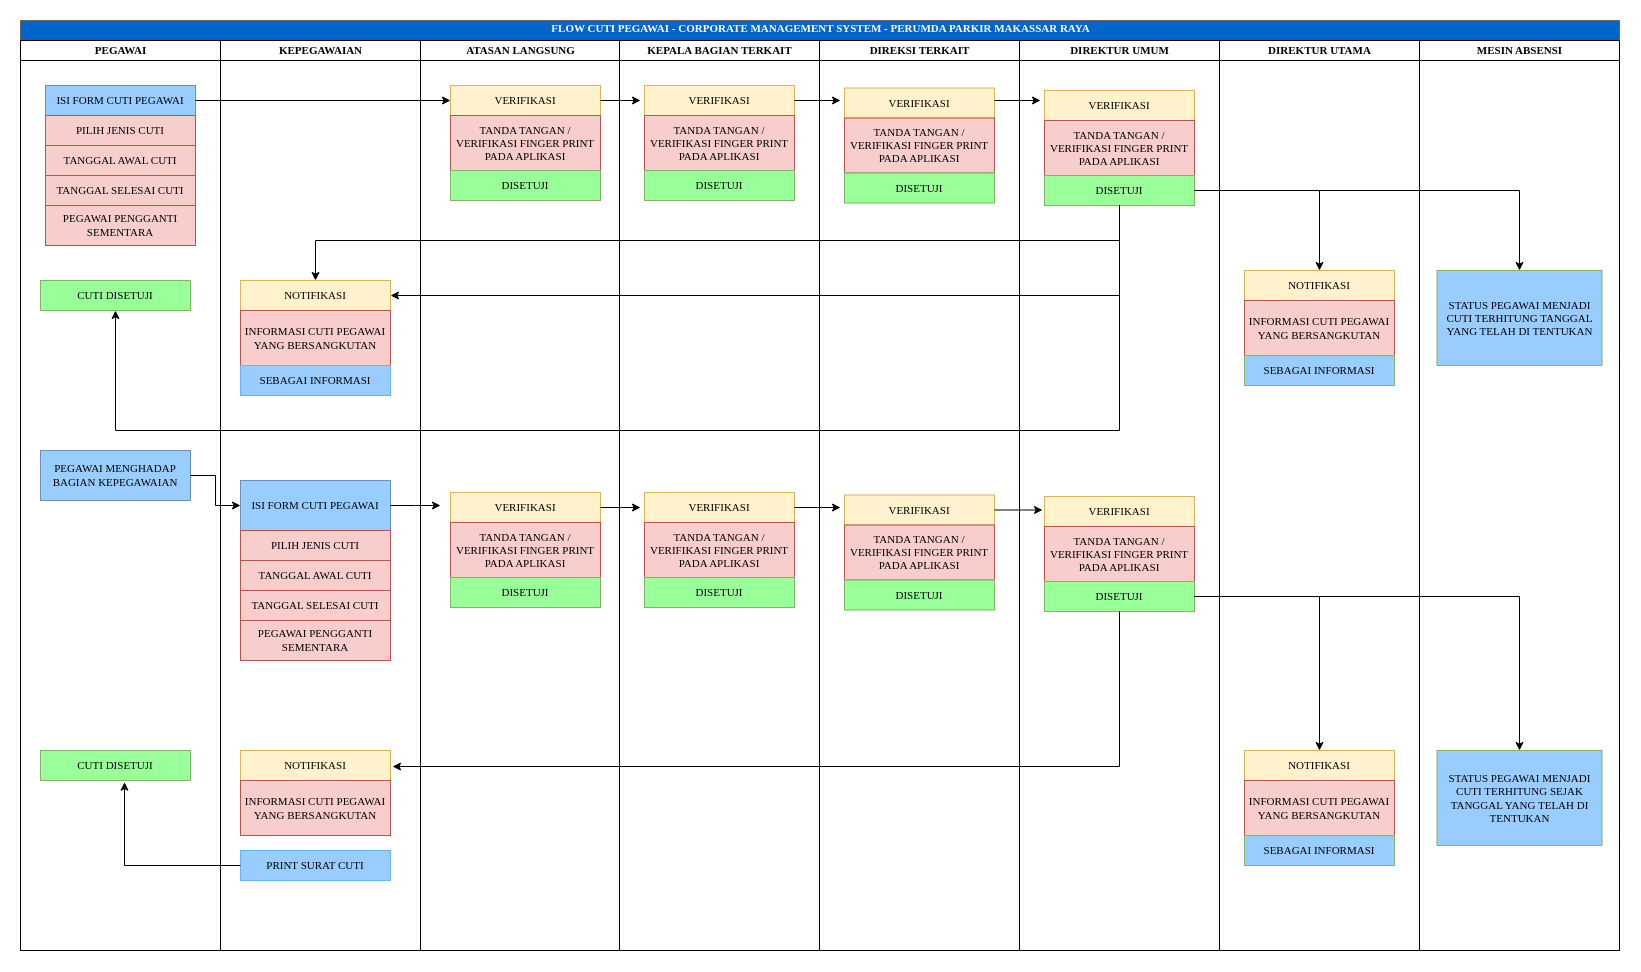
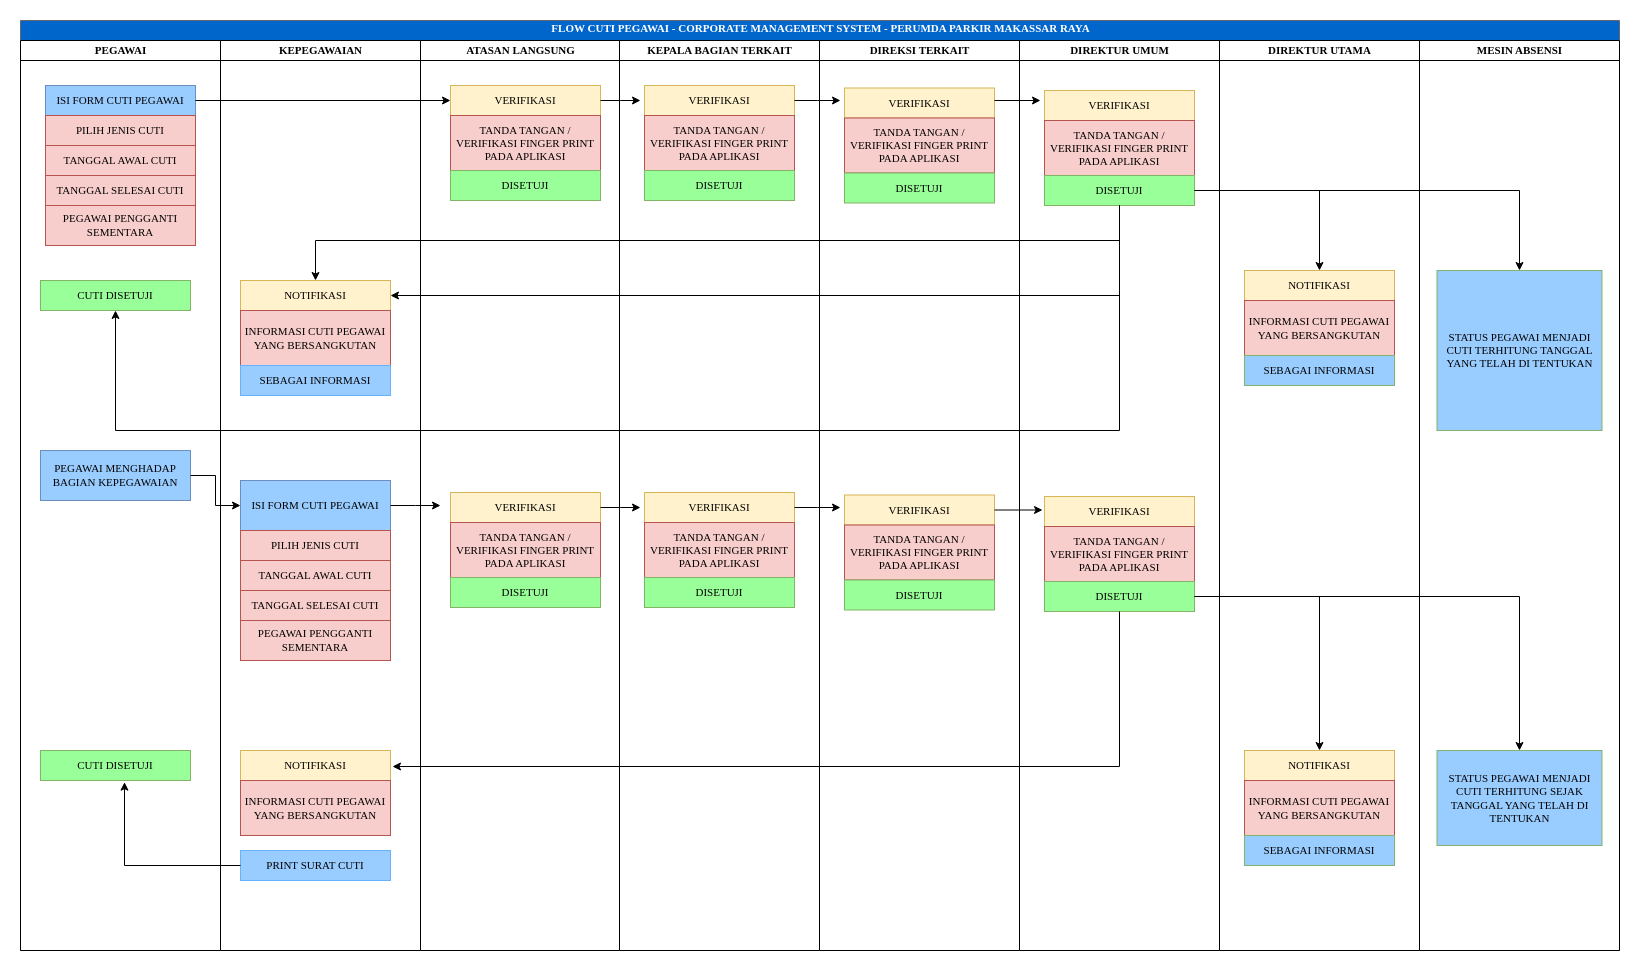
- <mxCell id="64" value="STATUS PEGAWAI MENJADI CUTI TERHITUNG TANGGAL YANG TELAH DI TENTUKAN" style="rounded=0;whiteSpace=wrap;html=1;fontFamily=Tahoma;fillColor=#99ccff;strokeColor=#82b366;fontSize=11;" parent="63" vertex="1"><mxGeometry x="17.5" y="230" width="165" height="95" as="geometry" /></mxCell>
+ <mxCell id="64" value="STATUS PEGAWAI MENJADI CUTI TERHITUNG TANGGAL YANG TELAH DI TENTUKAN" style="rounded=0;whiteSpace=wrap;html=1;fontFamily=Tahoma;fillColor=#99ccff;strokeColor=#82b366;fontSize=11;" parent="63" vertex="1"><mxGeometry x="17.5" y="230" width="165" height="160" as="geometry" /></mxCell>
